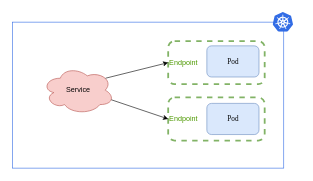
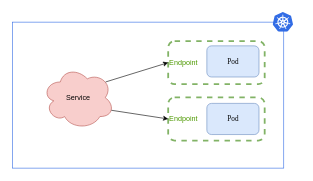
- <mxCell id="9" value="Service" style="ellipse;shape=cloud;whiteSpace=wrap;html=1;strokeWidth=1;fillColor=#f8cecc;strokeColor=#b85450;" vertex="1" parent="2"><mxGeometry x="50" y="90" width="120" height="80" as="geometry" /></mxCell>
+ <mxCell id="9" value="Service" style="ellipse;shape=cloud;whiteSpace=wrap;html=1;strokeWidth=1;fillColor=#f8cecc;strokeColor=#b85450;" vertex="1" parent="2"><mxGeometry x="50" y="90" width="120" height="105" as="geometry" /></mxCell>
